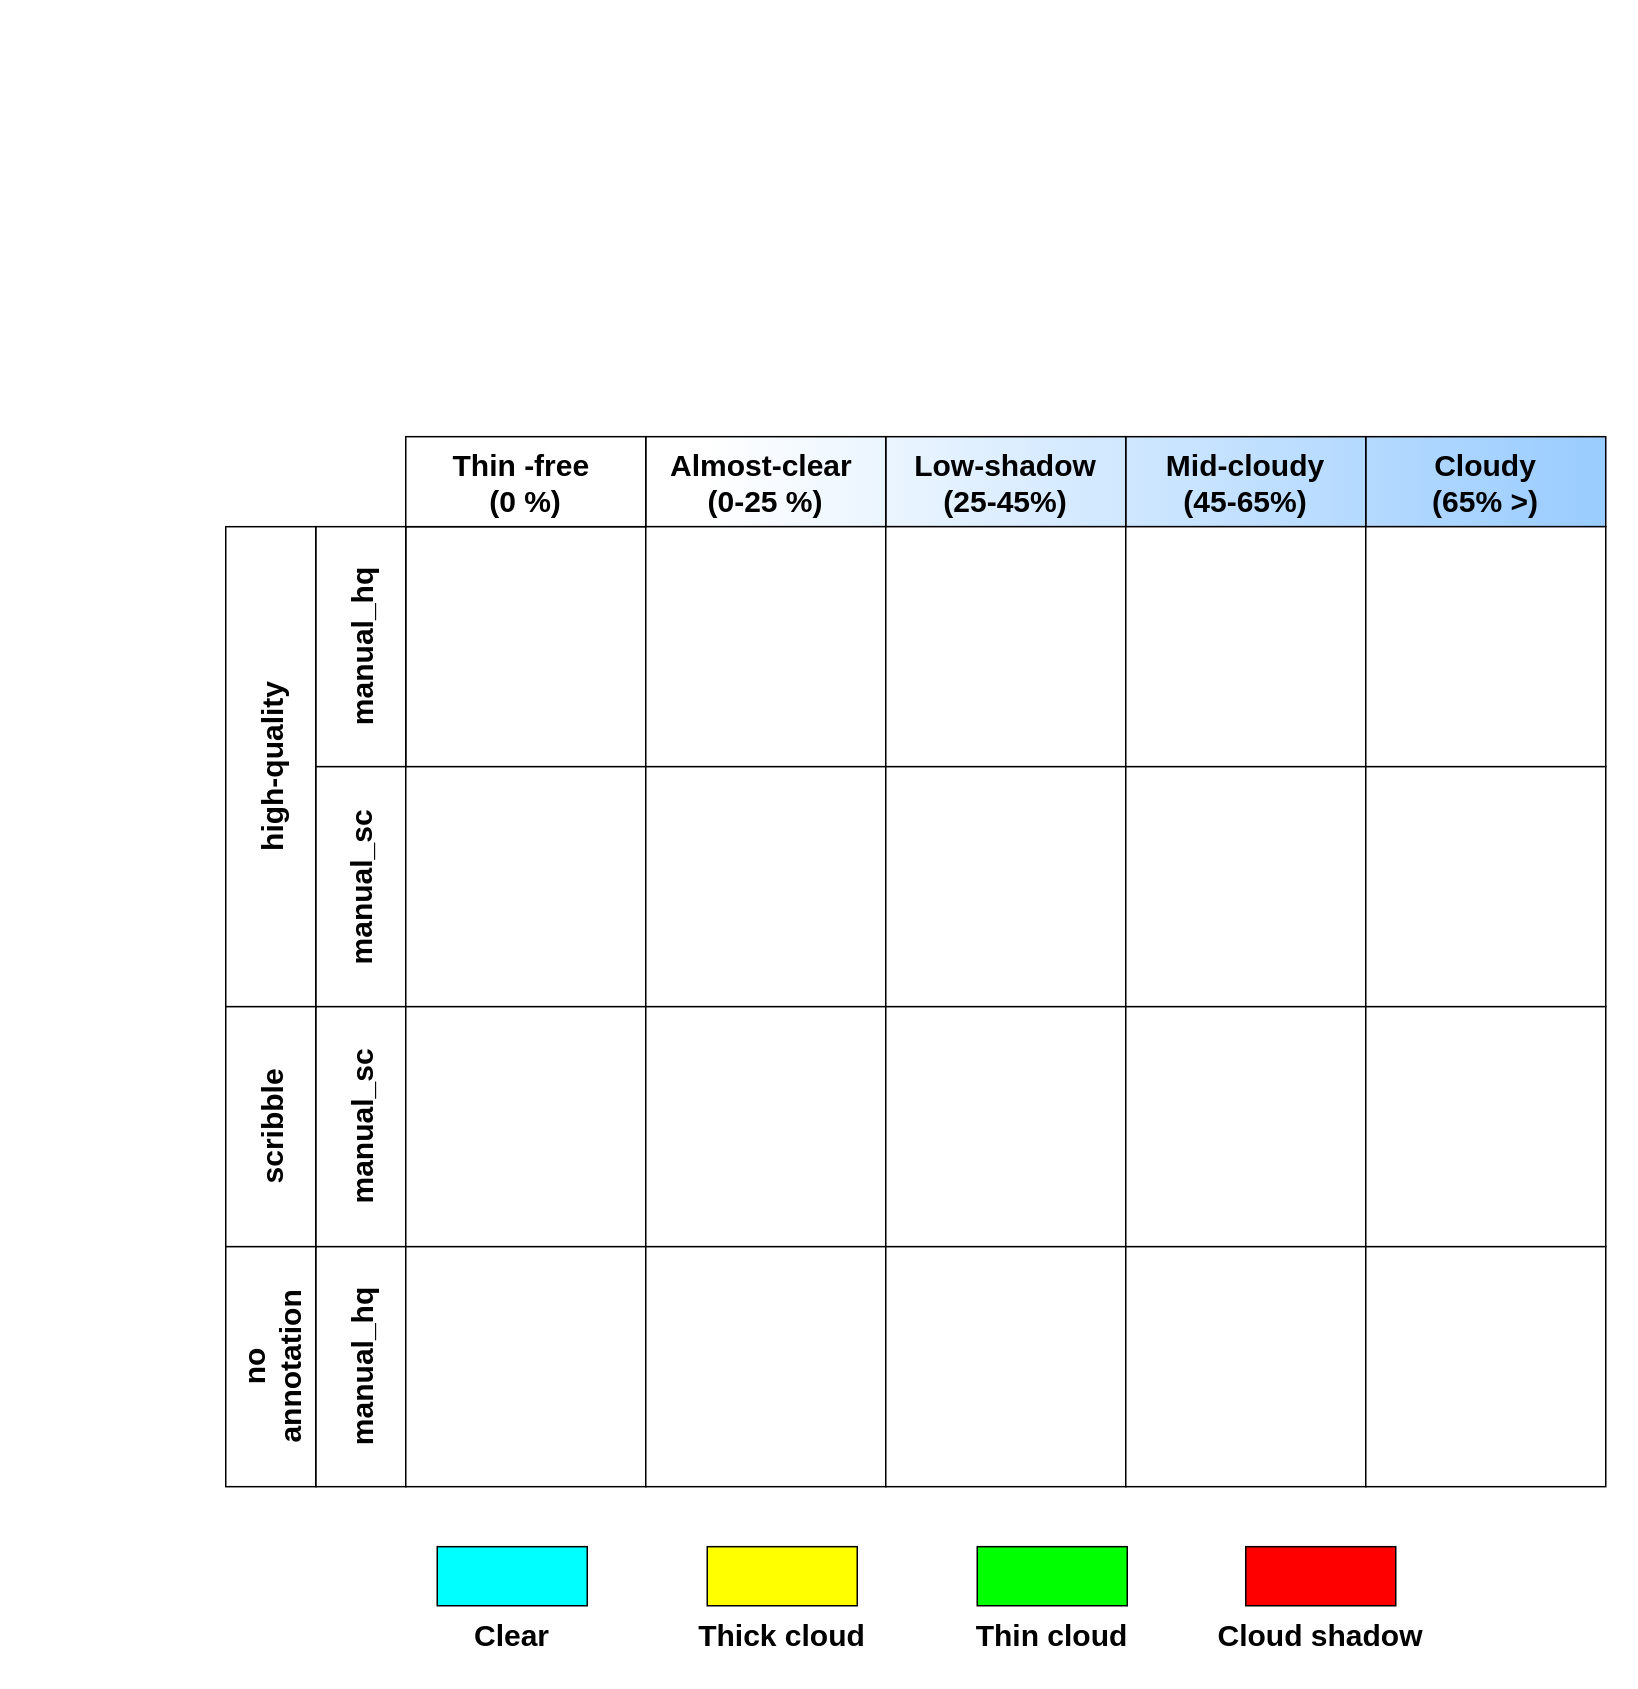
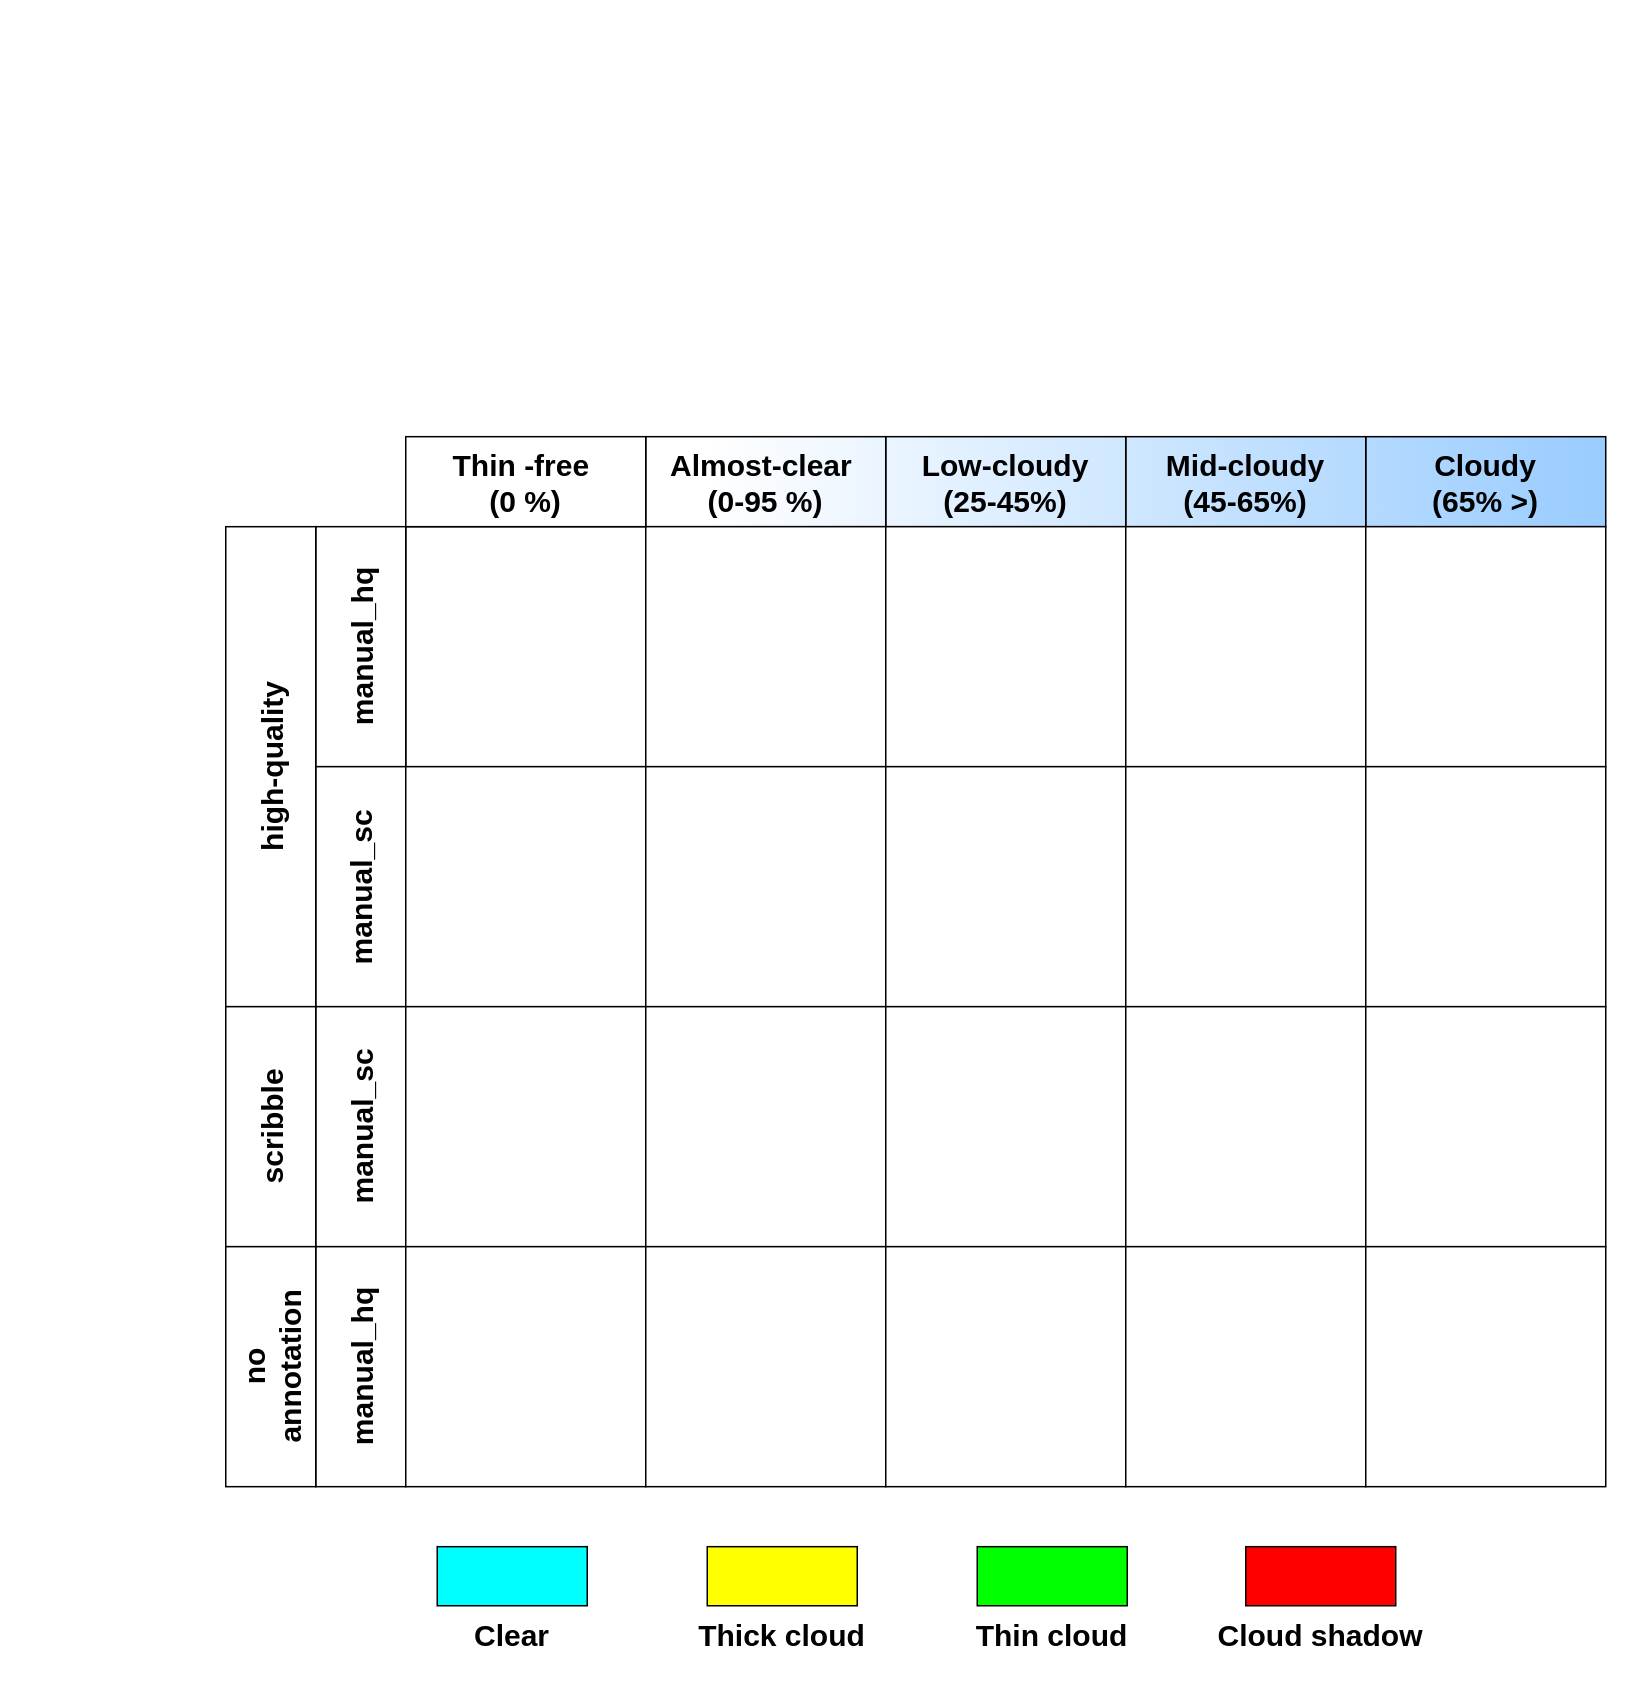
- <mxCell id="33" value="&lt;b style=&quot;font-size: 20px&quot;&gt;Almost-clear&amp;nbsp;&lt;br&gt;(0-25 %)&lt;/b&gt;" style="text;html=1;strokeColor=none;fillColor=none;align=center;verticalAlign=middle;whiteSpace=wrap;rounded=0;" vertex="1" parent="1"><mxGeometry x="430" y="290.62" width="160" height="60" as="geometry" /></mxCell>
+ <mxCell id="33" value="&lt;b style=&quot;font-size: 20px&quot;&gt;Almost-clear&amp;nbsp;&lt;br&gt;(0-95 %)&lt;/b&gt;" style="text;html=1;strokeColor=none;fillColor=none;align=center;verticalAlign=middle;whiteSpace=wrap;rounded=0;" vertex="1" parent="1"><mxGeometry x="430" y="290.62" width="160" height="60" as="geometry" /></mxCell>
- <mxCell id="34" value="&lt;b style=&quot;font-size: 20px&quot;&gt;Low-shadow&lt;br&gt;&lt;/b&gt;&lt;b style=&quot;font-size: 20px&quot;&gt;(25-45%)&lt;/b&gt;&lt;b style=&quot;font-size: 20px&quot;&gt;&lt;br&gt;&lt;/b&gt;" style="text;html=1;strokeColor=none;fillColor=none;align=center;verticalAlign=middle;whiteSpace=wrap;rounded=0;" vertex="1" parent="1"><mxGeometry x="590" y="290.62" width="160" height="60" as="geometry" /></mxCell>
+ <mxCell id="34" value="&lt;b style=&quot;font-size: 20px&quot;&gt;Low-cloudy&lt;br&gt;&lt;/b&gt;&lt;b style=&quot;font-size: 20px&quot;&gt;(25-45%)&lt;/b&gt;&lt;b style=&quot;font-size: 20px&quot;&gt;&lt;br&gt;&lt;/b&gt;" style="text;html=1;strokeColor=none;fillColor=none;align=center;verticalAlign=middle;whiteSpace=wrap;rounded=0;" vertex="1" parent="1"><mxGeometry x="590" y="290.62" width="160" height="60" as="geometry" /></mxCell>
